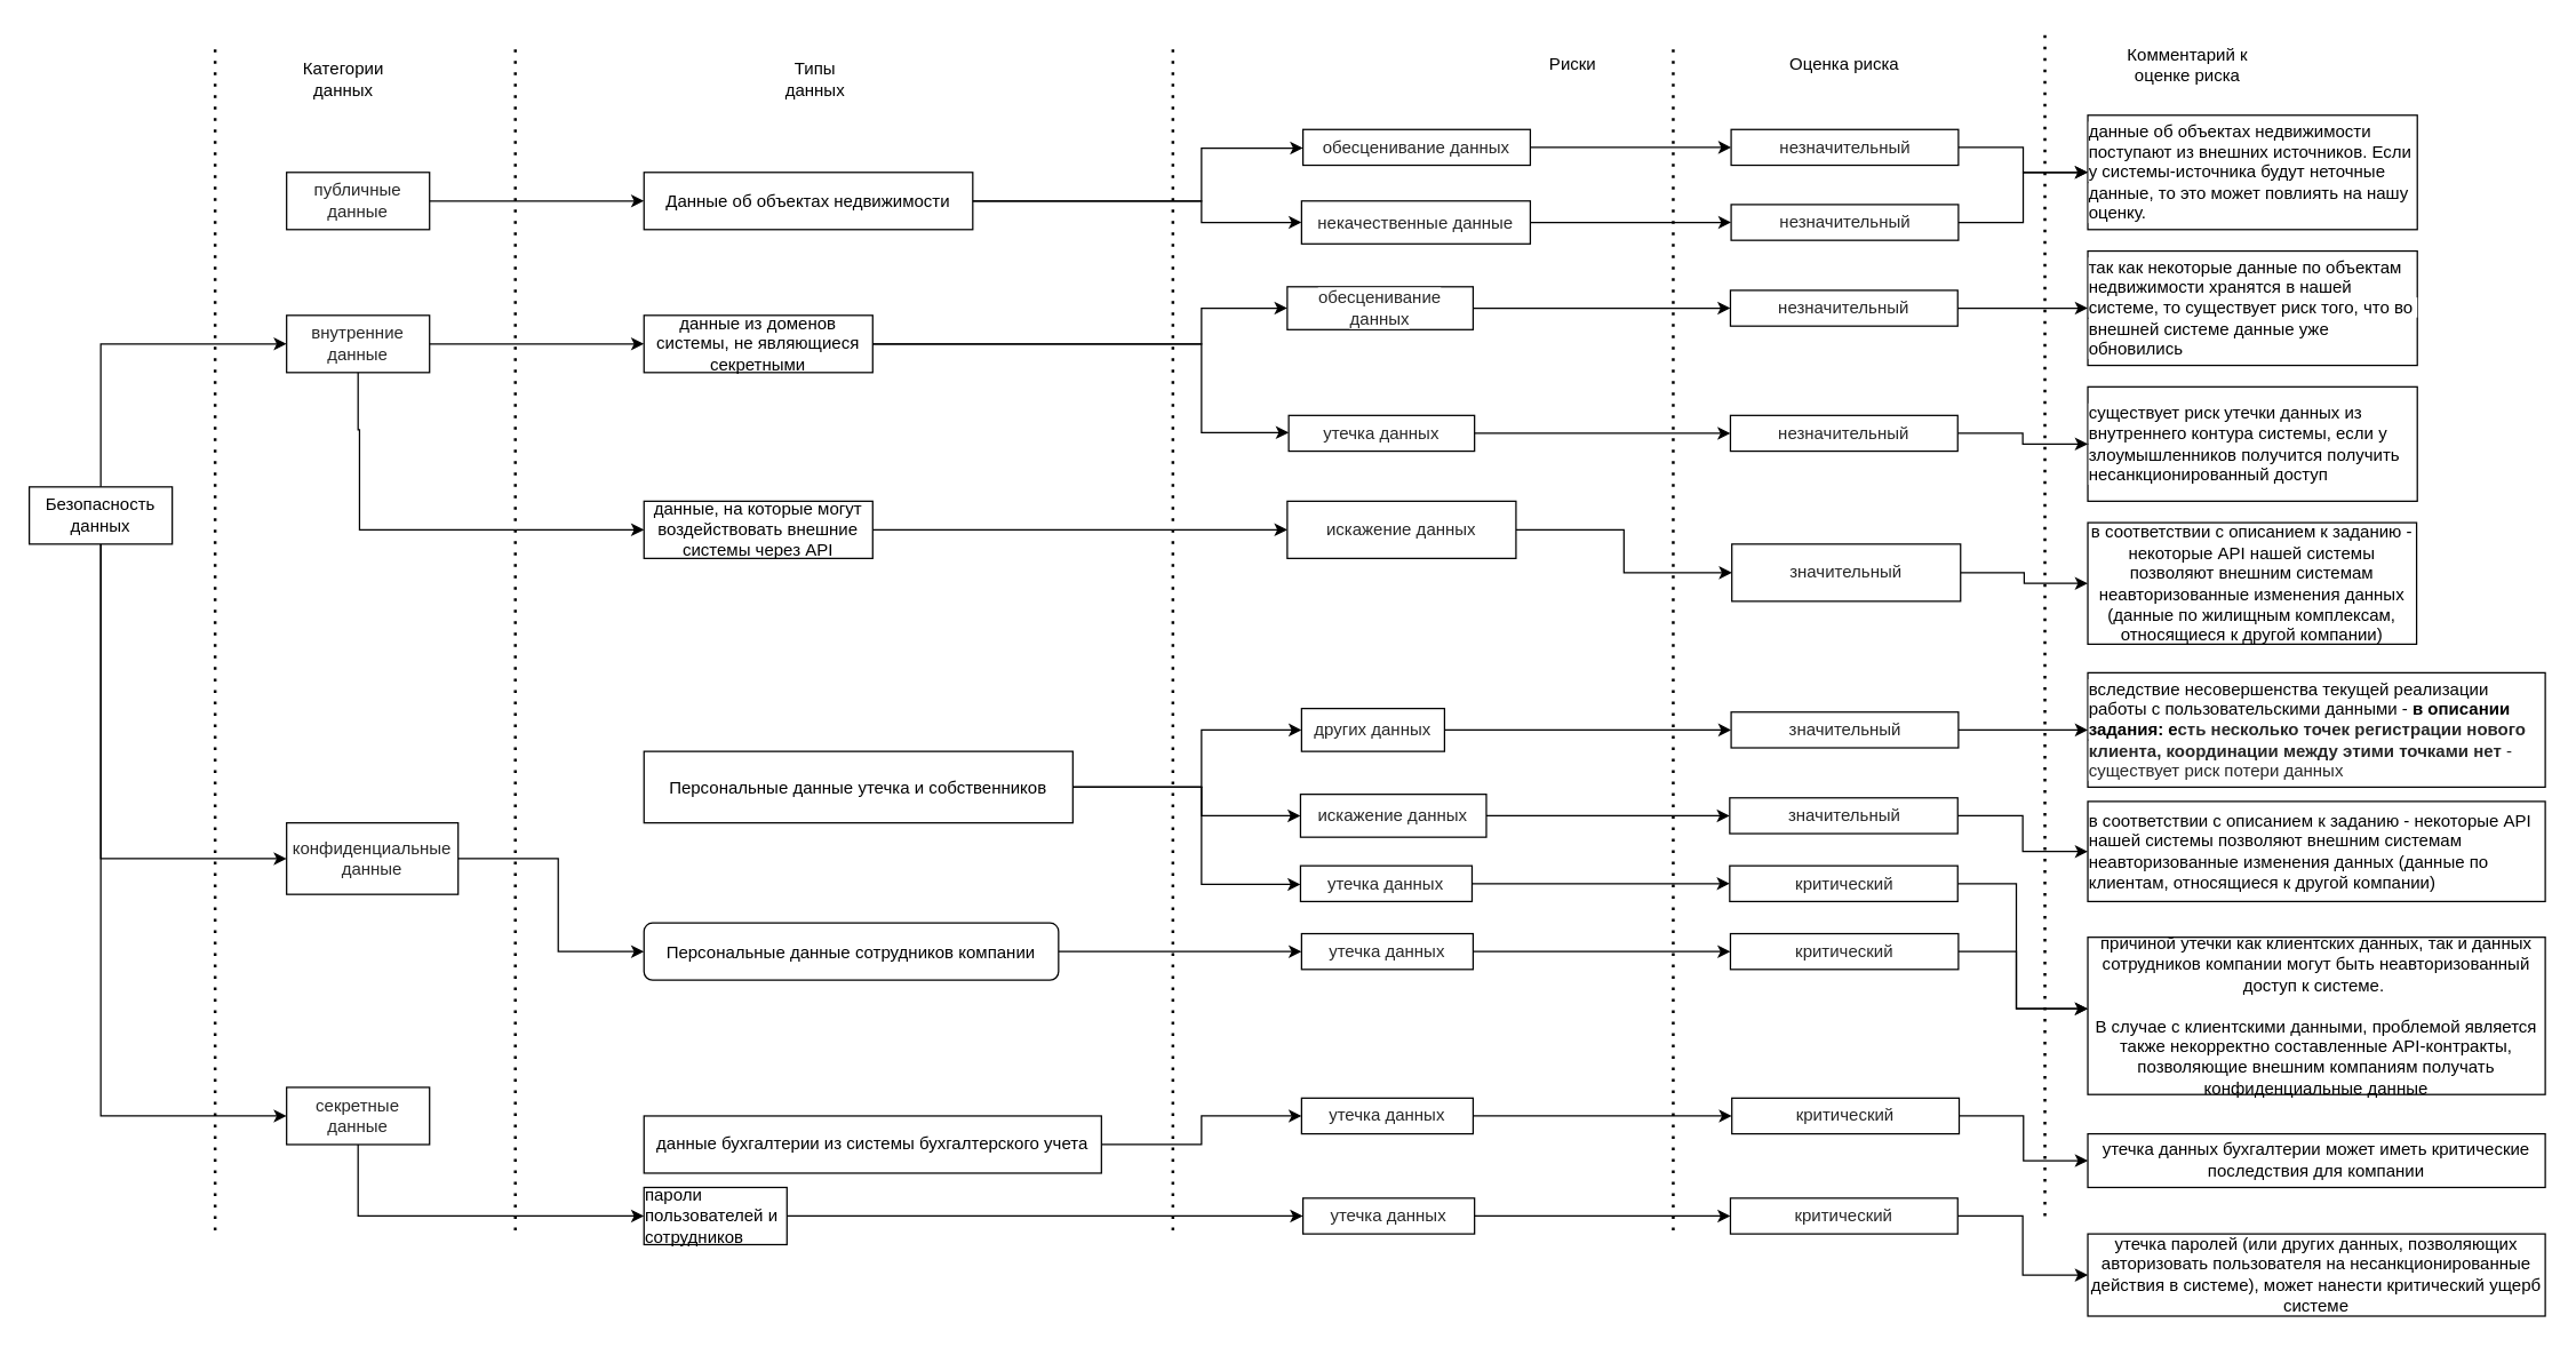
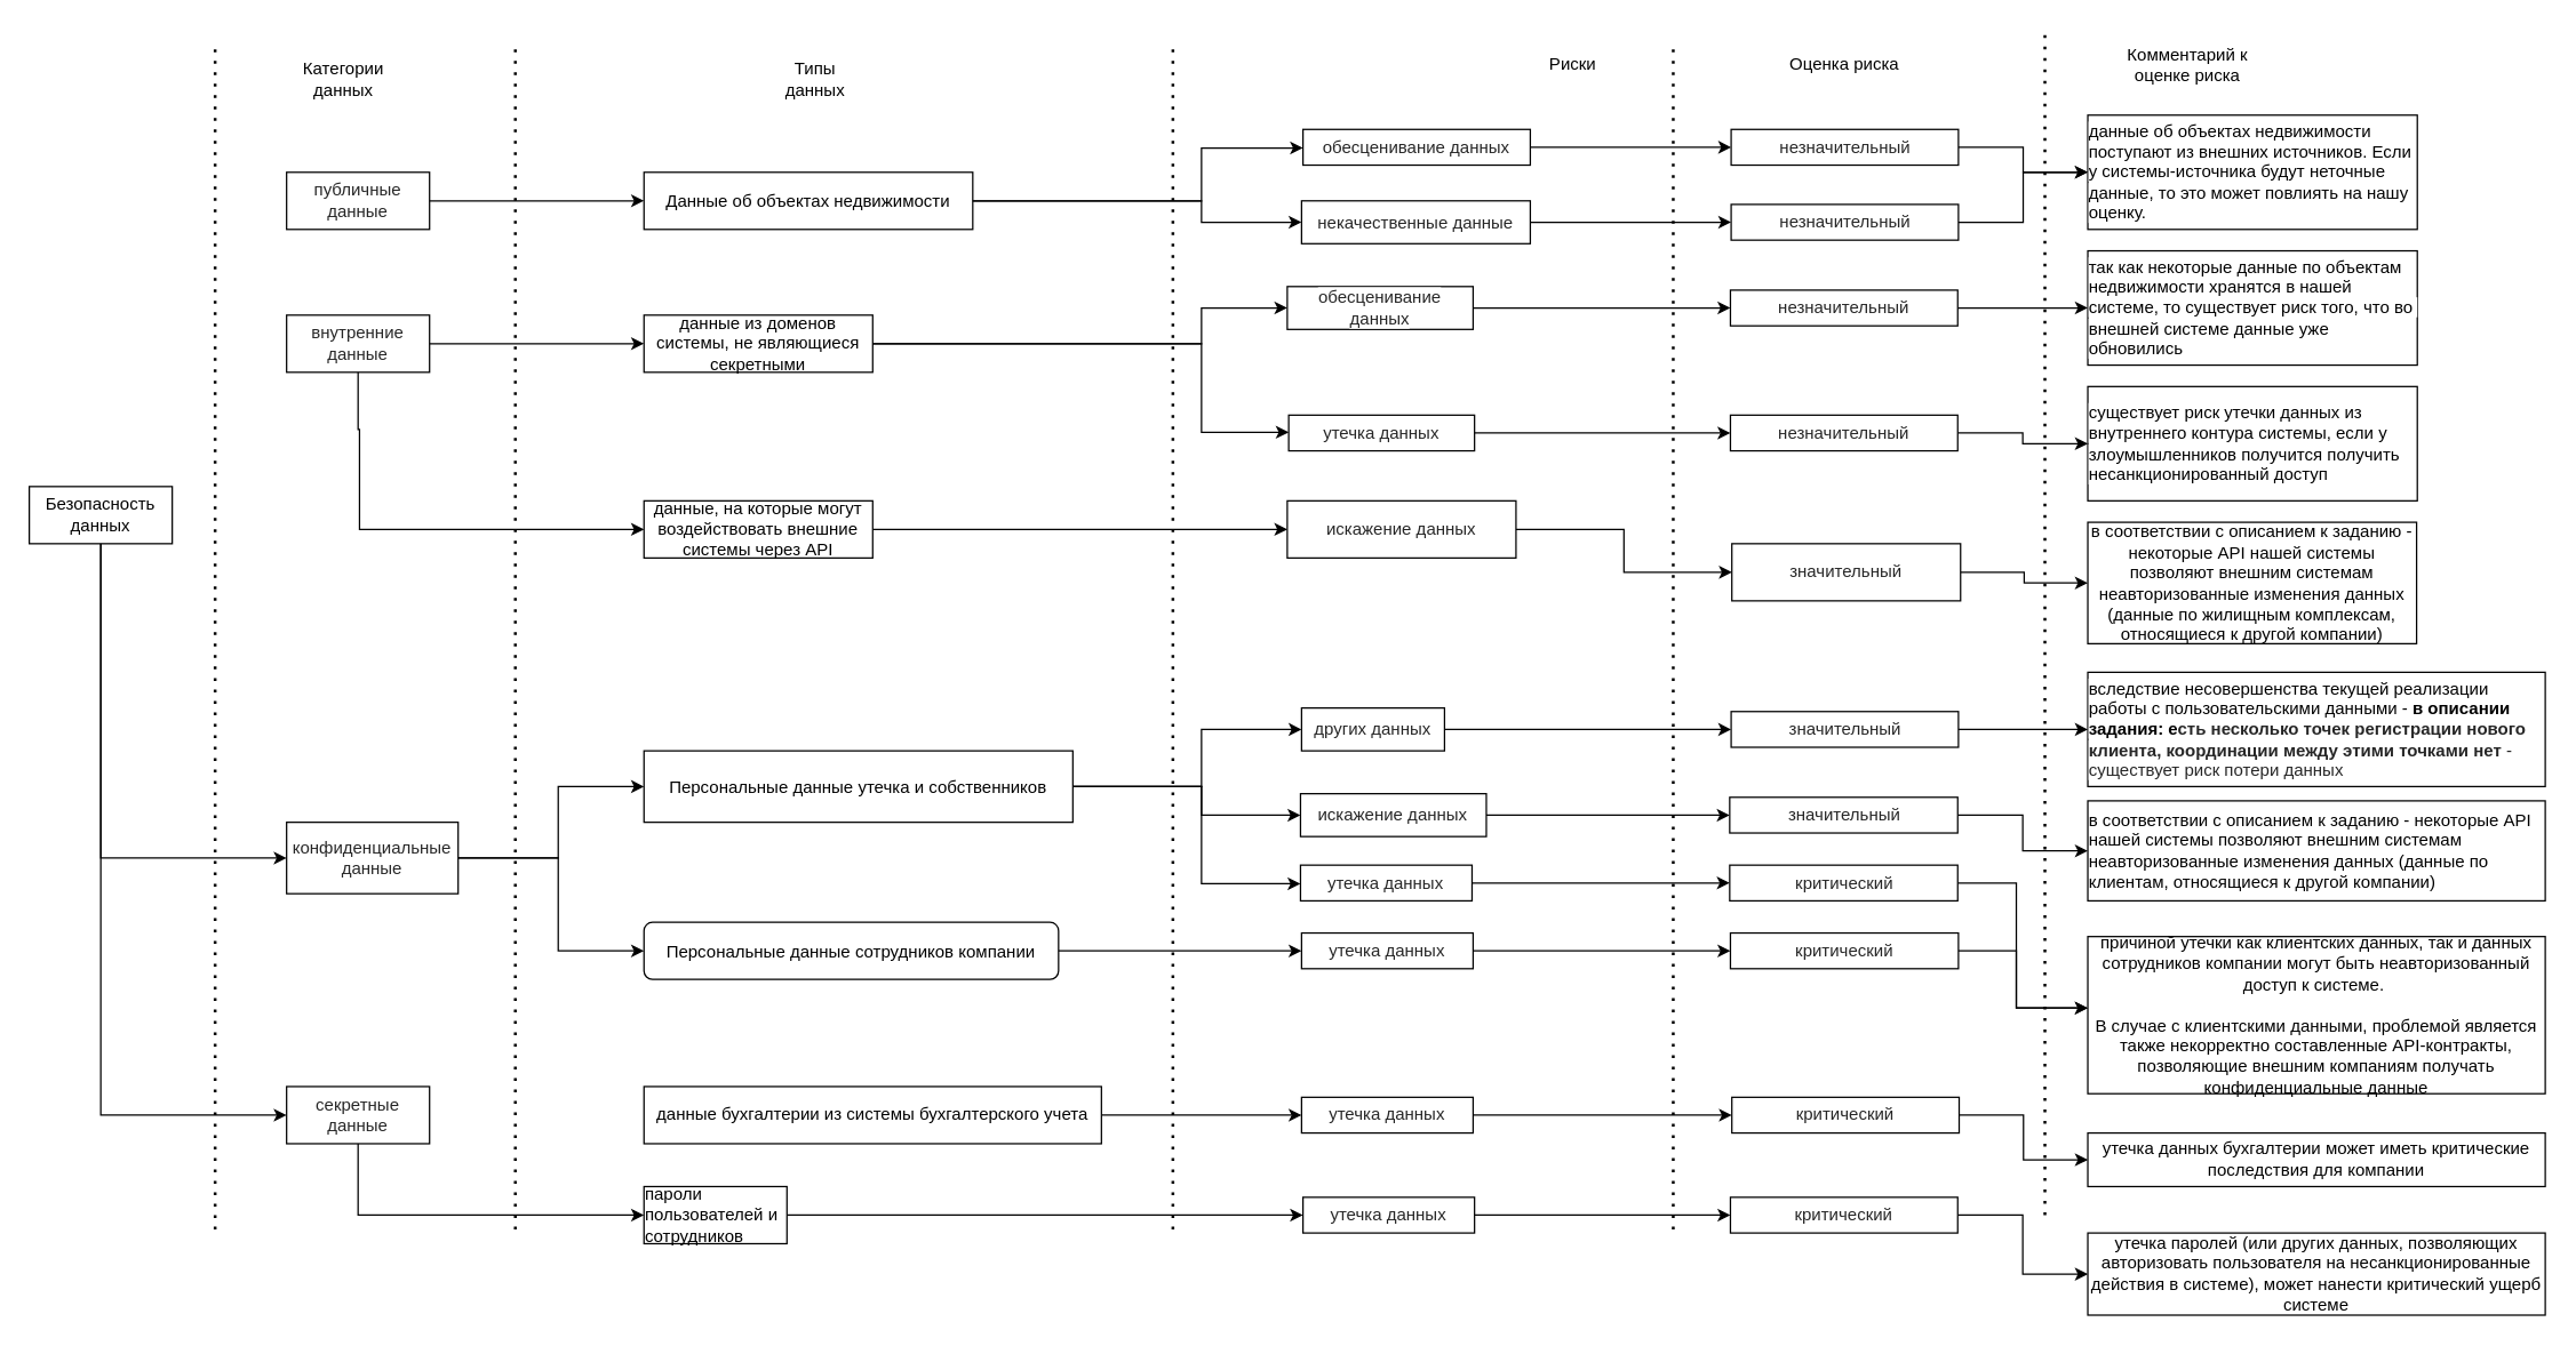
- <mxCell id="2" value="" style="edgeStyle=orthogonalEdgeStyle;rounded=0;orthogonalLoop=1;jettySize=auto;html=1;" edge="1" parent="1" source="5" target="10"><mxGeometry relative="1" as="geometry"><Array as="points"><mxPoint x="70" y="240" /></Array></mxGeometry></mxCell>
+ <mxCell id="11" value="" style="edgeStyle=orthogonalEdgeStyle;rounded=0;orthogonalLoop=1;jettySize=auto;html=1;fontFamily=Helvetica;" edge="1" parent="1" source="13" target="19"><mxGeometry relative="1" as="geometry"><Array as="points"><mxPoint x="390" y="600" /><mxPoint x="390" y="550" /></Array></mxGeometry></mxCell>
- <mxCell id="24" value="&lt;span style=&quot;white-space: pre;&quot;&gt;данные бухгалтерии из системы бухгалтерского учета&lt;/span&gt;" style="rounded=0;whiteSpace=wrap;html=1;fontFamily=Helvetica;" vertex="1" parent="1"><mxGeometry x="450" y="780" width="320" height="40" as="geometry" /></mxCell>
+ <mxCell id="24" value="&lt;span style=&quot;white-space: pre;&quot;&gt;данные бухгалтерии из системы бухгалтерского учета&lt;/span&gt;" style="rounded=0;whiteSpace=wrap;html=1;fontFamily=Helvetica;" vertex="1" parent="1"><mxGeometry x="450" y="760" width="320" height="40" as="geometry" /></mxCell>
